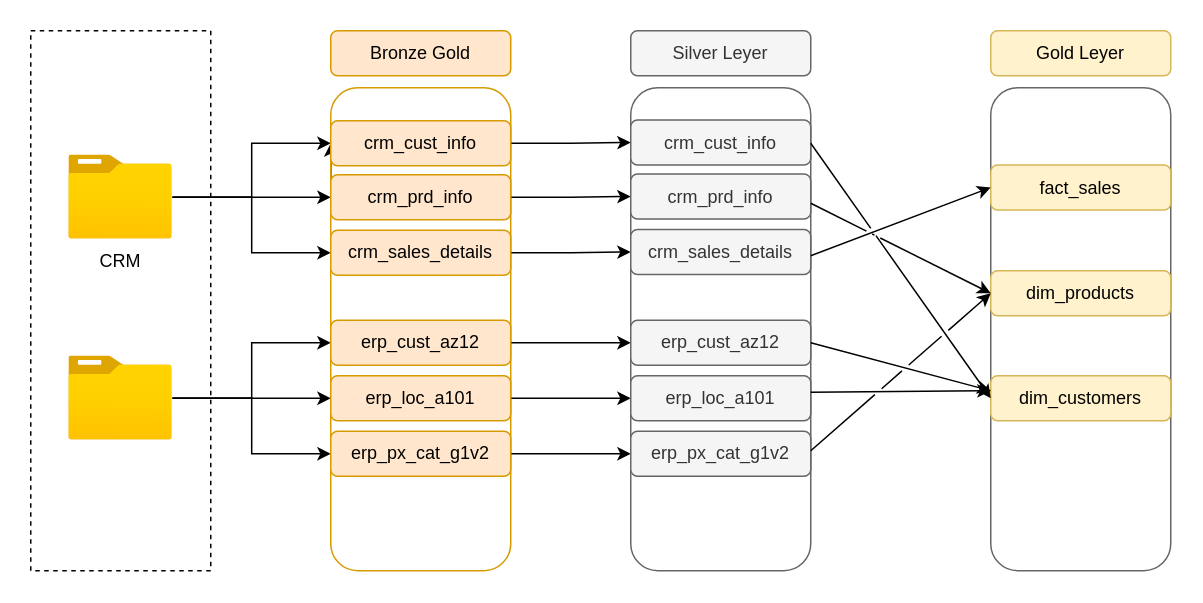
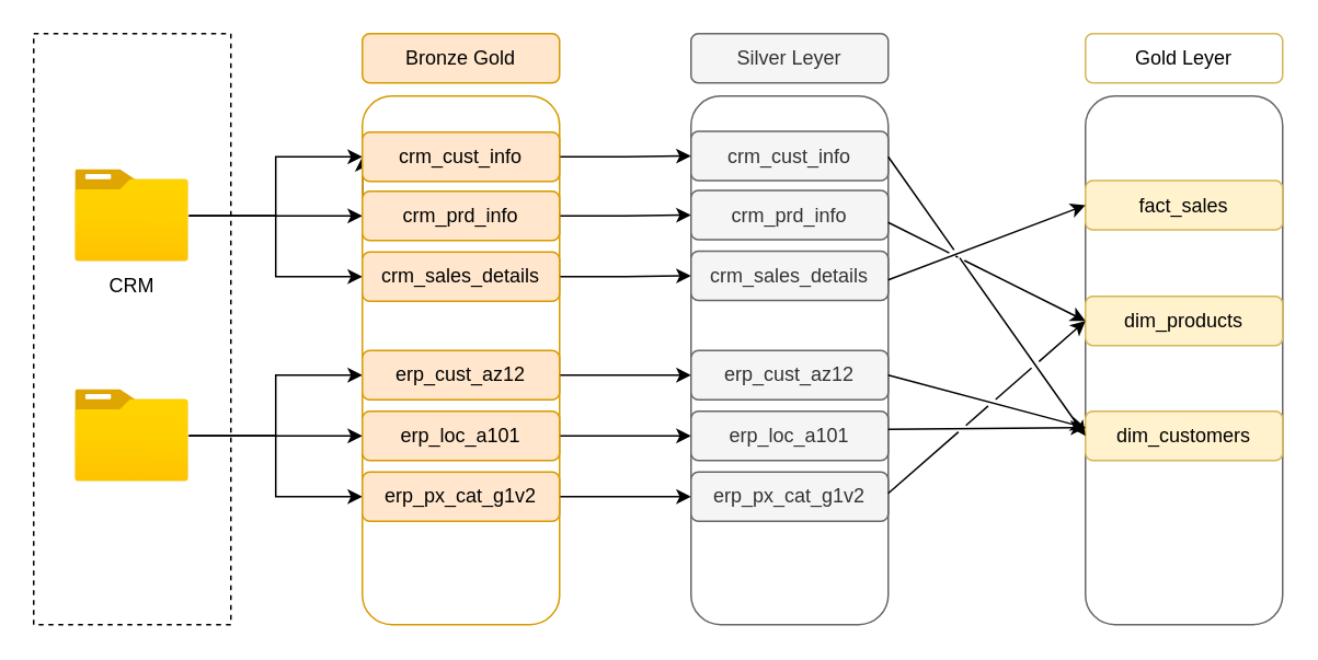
- <mxCell id="36" value="Gold Leyer" style="rounded=1;whiteSpace=wrap;html=1;fillColor=#fff2cc;strokeWidth=1;perimeterSpacing=0;strokeColor=#d6b656;" vertex="1" parent="1"><mxGeometry x="660" y="20" width="120" height="30" as="geometry" /></mxCell>
+ <mxCell id="36" value="Gold Leyer" style="rounded=1;whiteSpace=wrap;html=1;fillColor=#ffffff;strokeWidth=1;perimeterSpacing=0;strokeColor=#d6b656;" vertex="1" parent="1"><mxGeometry x="660" y="20" width="120" height="30" as="geometry" /></mxCell>
